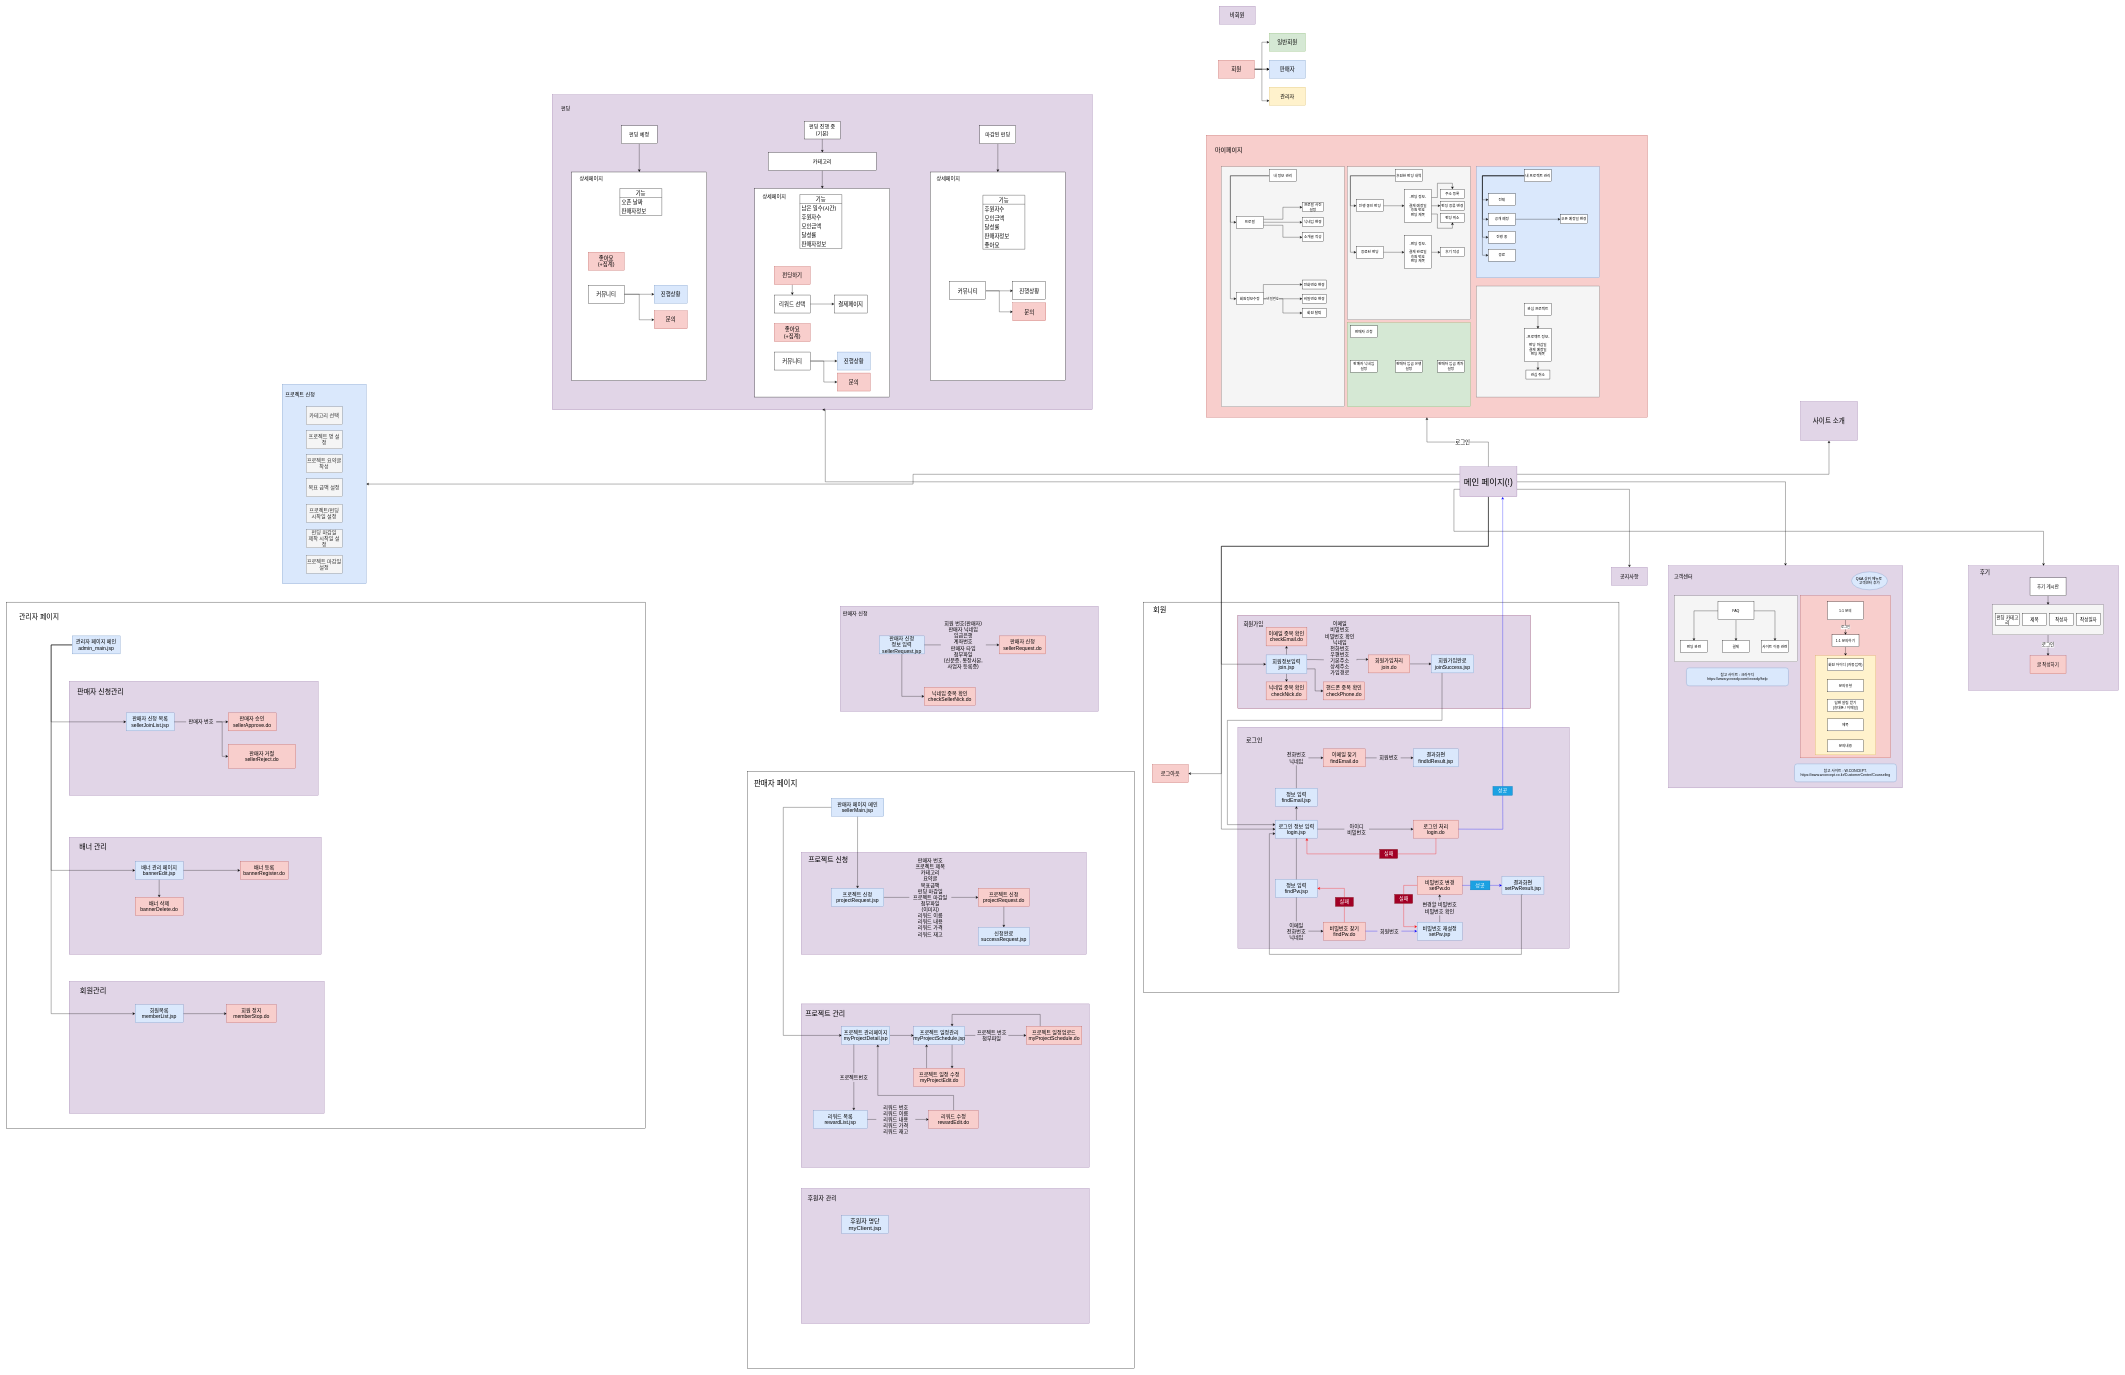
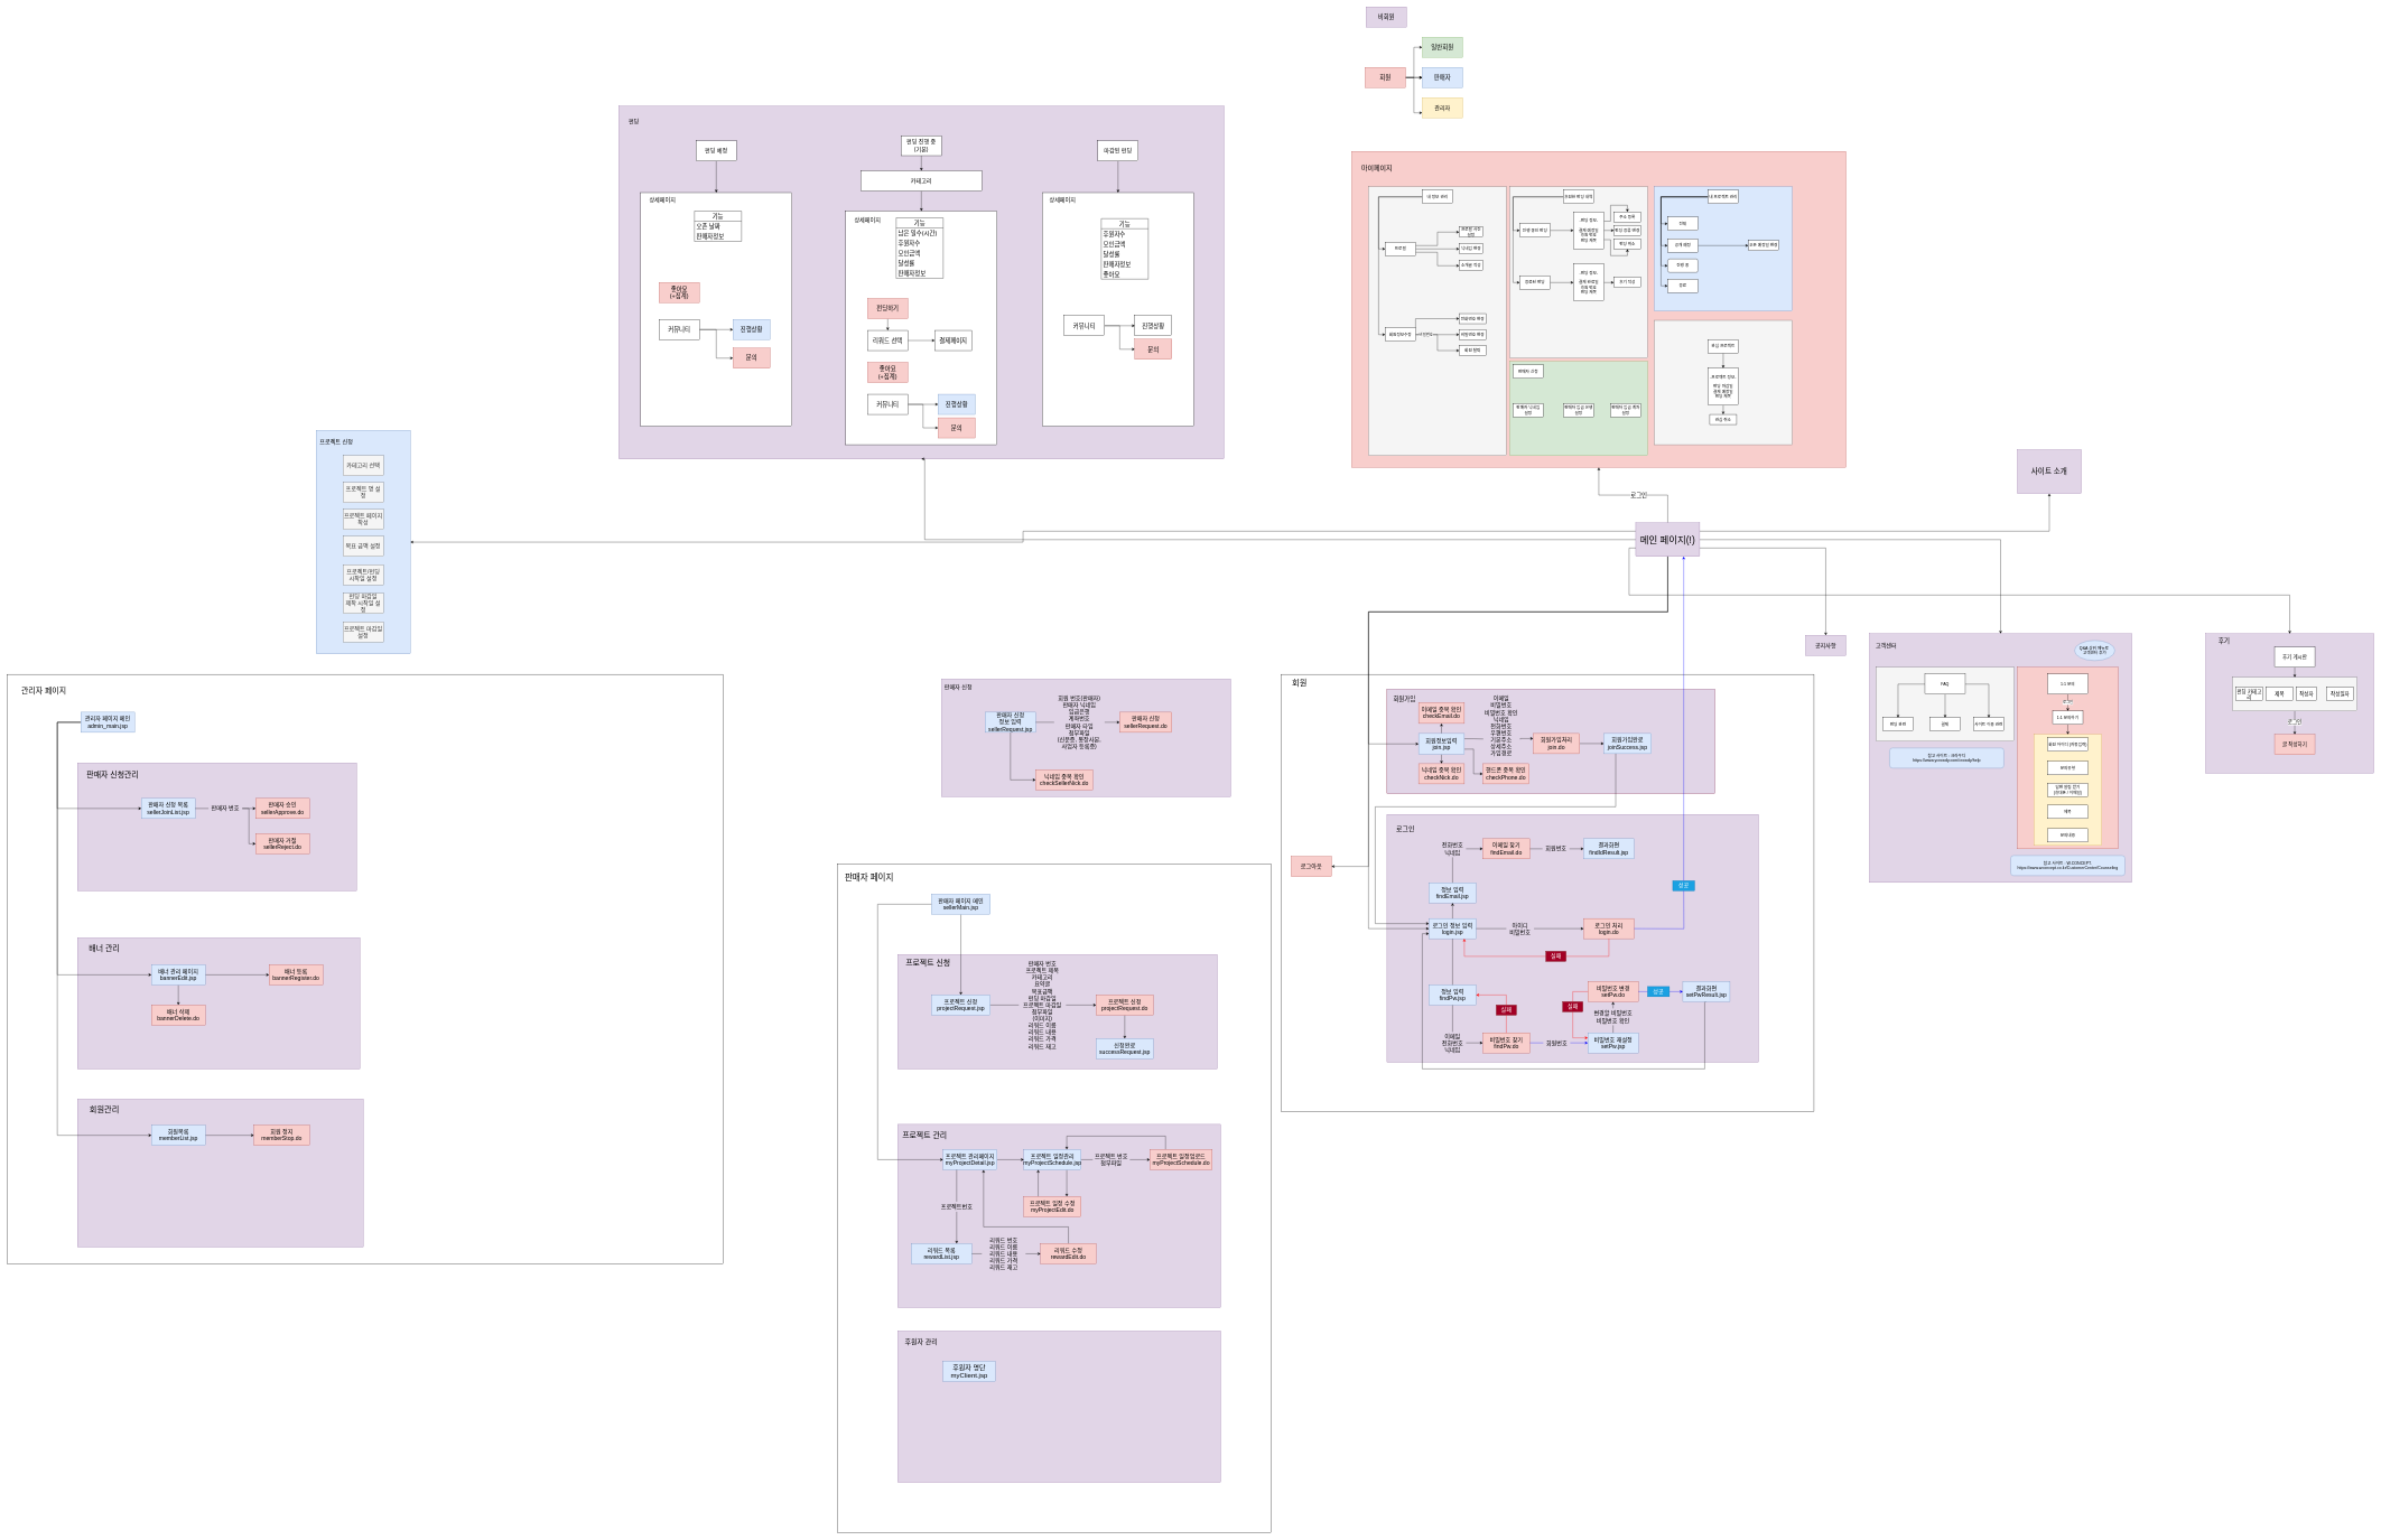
- <mxCell id="142" value="진행 중" style="rounded=0;whiteSpace=wrap;html=1;" parent="1" vertex="1"><mxGeometry x="4960" y="770" width="90" height="40" as="geometry" /></mxCell>
+ <mxCell id="142" value="진행 중" style="whiteSpace=wrap;html=1;rounded=1;" parent="1" vertex="1"><mxGeometry x="4960" y="770" width="90" height="40" as="geometry" /></mxCell>
- <mxCell id="256" value="&lt;span style=&quot;font-size: 17px&quot;&gt;프로젝트 요약글&lt;br&gt;작성&lt;br&gt;&lt;/span&gt;" style="rounded=0;whiteSpace=wrap;html=1;fillColor=#f5f5f5;fontColor=#333333;strokeColor=#666666;" parent="251" vertex="1"><mxGeometry x="80" y="235" width="120" height="60" as="geometry" /></mxCell>
+ <mxCell id="256" value="&lt;span style=&quot;font-size: 17px&quot;&gt;프로젝트 페이지&lt;br&gt;작성&lt;br&gt;&lt;/span&gt;" style="rounded=0;whiteSpace=wrap;html=1;fillColor=#f5f5f5;fontColor=#333333;strokeColor=#666666;" parent="251" vertex="1"><mxGeometry x="80" y="235" width="120" height="60" as="geometry" /></mxCell>
- <mxCell id="153" value="작성자" style="rounded=0;whiteSpace=wrap;html=1;fontSize=15;" parent="1" vertex="1"><mxGeometry x="6830" y="2045" width="80" height="40" as="geometry" /></mxCell>
+ <mxCell id="153" value="작성자" style="rounded=0;whiteSpace=wrap;html=1;fontSize=15;" parent="1" vertex="1"><mxGeometry x="6830" y="2045" width="60" height="40" as="geometry" /></mxCell>
- <mxCell id="298" value="판매자 거절&lt;br&gt;sellerReject.do" style="rounded=0;whiteSpace=wrap;html=1;fontSize=17;fillColor=#f8cecc;strokeColor=#b85450;" parent="1" vertex="1"><mxGeometry x="760" y="2480" width="225" height="80" as="geometry" /></mxCell>
+ <mxCell id="298" value="판매자 거절&lt;br&gt;sellerReject.do" style="rounded=0;whiteSpace=wrap;html=1;fontSize=17;fillColor=#f8cecc;strokeColor=#b85450;" parent="1" vertex="1"><mxGeometry x="760" y="2480" width="160" height="60" as="geometry" /></mxCell>
